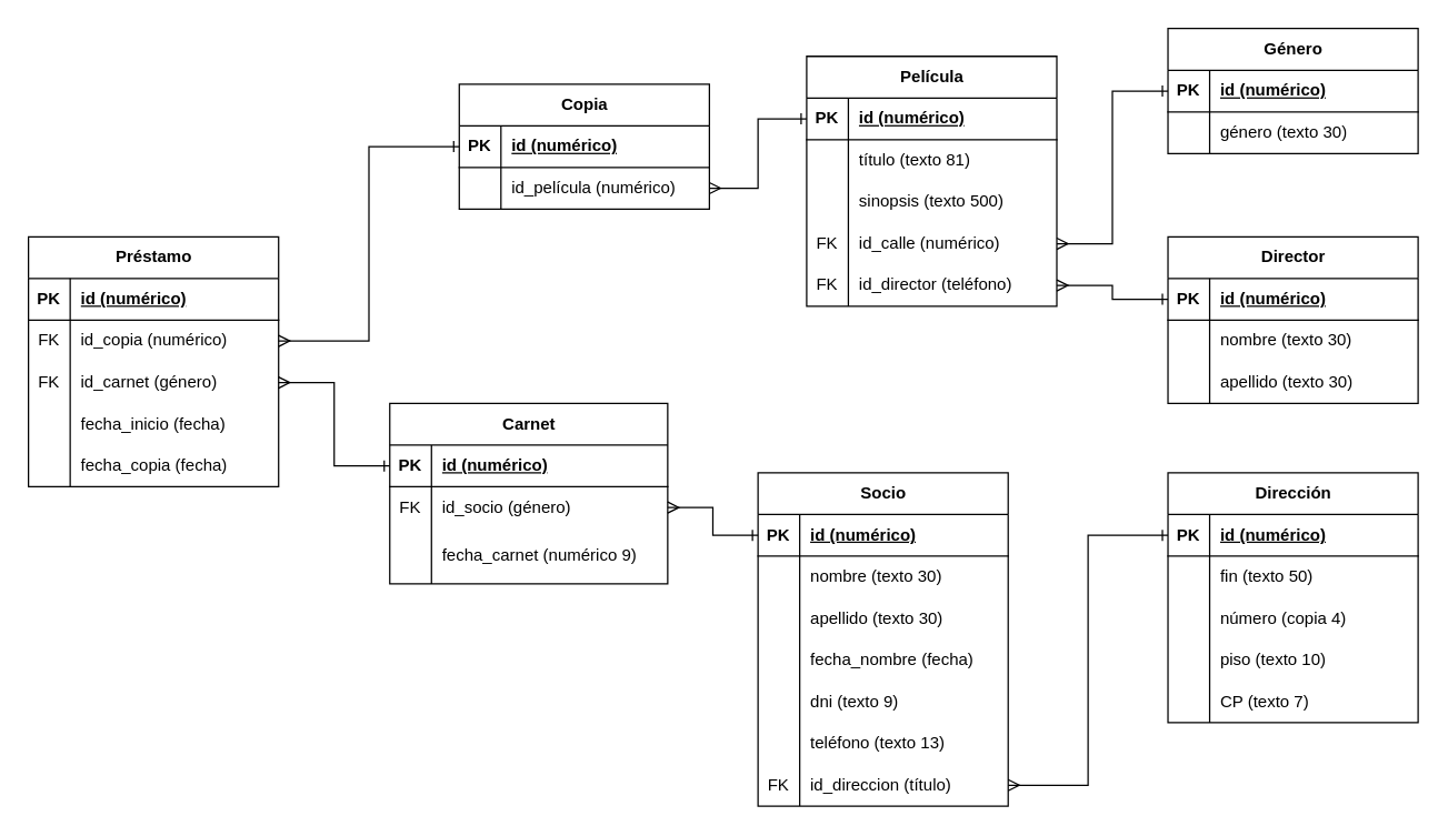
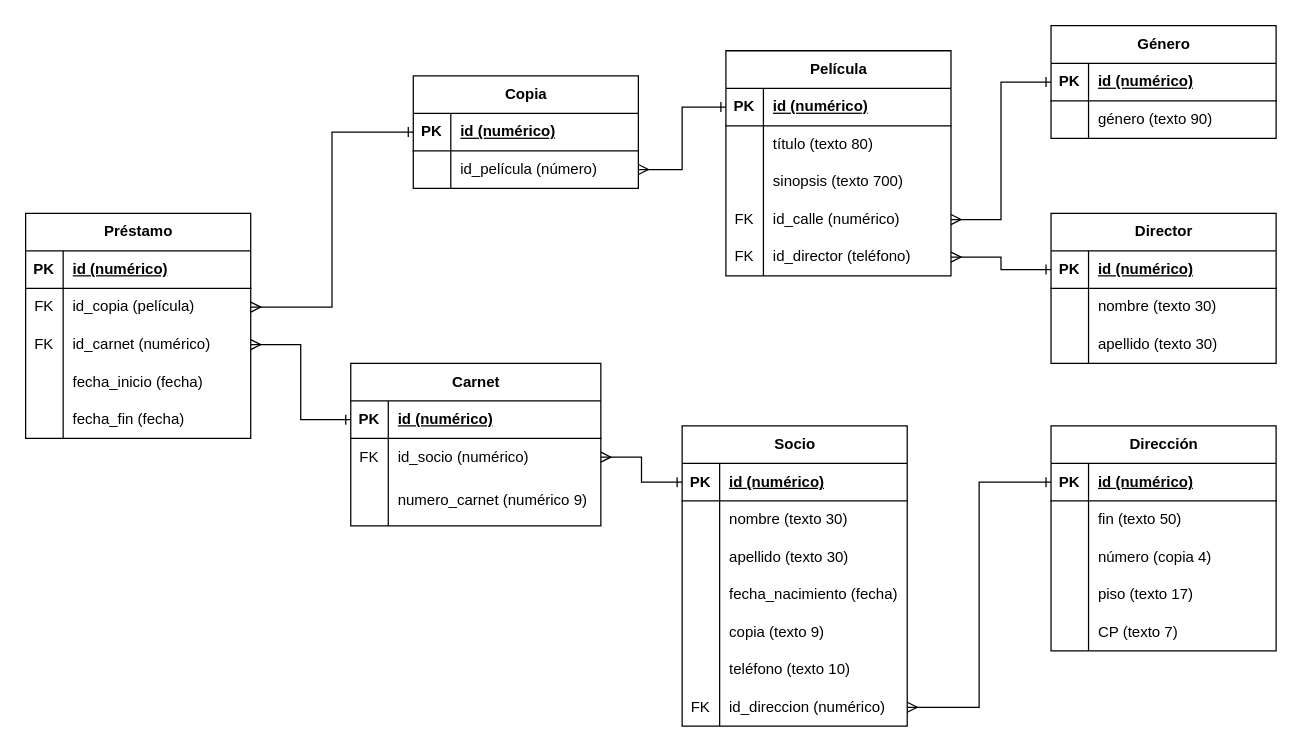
- <mxCell id="56" value="género (texto 30)" style="shape=partialRectangle;connectable=0;fillColor=none;top=0;left=0;bottom=0;right=0;align=left;spacingLeft=6;overflow=hidden;whiteSpace=wrap;html=1;" parent="54" vertex="1"><mxGeometry x="30" width="150" height="30" as="geometry"><mxRectangle width="150" height="30" as="alternateBounds" /></mxGeometry></mxCell>
+ <mxCell id="56" value="género (texto 90)" style="shape=partialRectangle;connectable=0;fillColor=none;top=0;left=0;bottom=0;right=0;align=left;spacingLeft=6;overflow=hidden;whiteSpace=wrap;html=1;" parent="54" vertex="1"><mxGeometry x="30" width="150" height="30" as="geometry"><mxRectangle width="150" height="30" as="alternateBounds" /></mxGeometry></mxCell>
- <mxCell id="30" value="título (texto 81)" style="shape=partialRectangle;connectable=0;fillColor=none;top=0;left=0;bottom=0;right=0;align=left;spacingLeft=6;overflow=hidden;whiteSpace=wrap;html=1;" parent="28" vertex="1"><mxGeometry x="30" width="150" height="30" as="geometry"><mxRectangle width="150" height="30" as="alternateBounds" /></mxGeometry></mxCell>
+ <mxCell id="30" value="título (texto 80)" style="shape=partialRectangle;connectable=0;fillColor=none;top=0;left=0;bottom=0;right=0;align=left;spacingLeft=6;overflow=hidden;whiteSpace=wrap;html=1;" parent="28" vertex="1"><mxGeometry x="30" width="150" height="30" as="geometry"><mxRectangle width="150" height="30" as="alternateBounds" /></mxGeometry></mxCell>
- <mxCell id="65" value="id_película (numérico)" style="shape=partialRectangle;connectable=0;fillColor=none;top=0;left=0;bottom=0;right=0;align=left;spacingLeft=6;overflow=hidden;whiteSpace=wrap;html=1;" parent="63" vertex="1"><mxGeometry x="30" width="150" height="30" as="geometry"><mxRectangle width="150" height="30" as="alternateBounds" /></mxGeometry></mxCell>
+ <mxCell id="65" value="id_película (número)" style="shape=partialRectangle;connectable=0;fillColor=none;top=0;left=0;bottom=0;right=0;align=left;spacingLeft=6;overflow=hidden;whiteSpace=wrap;html=1;" parent="63" vertex="1"><mxGeometry x="30" width="150" height="30" as="geometry"><mxRectangle width="150" height="30" as="alternateBounds" /></mxGeometry></mxCell>
- <mxCell id="33" value="sinopsis (texto 500)" style="shape=partialRectangle;connectable=0;fillColor=none;top=0;left=0;bottom=0;right=0;align=left;spacingLeft=6;overflow=hidden;whiteSpace=wrap;html=1;" parent="31" vertex="1"><mxGeometry x="30" width="150" height="30" as="geometry"><mxRectangle width="150" height="30" as="alternateBounds" /></mxGeometry></mxCell>
+ <mxCell id="33" value="sinopsis (texto 700)" style="shape=partialRectangle;connectable=0;fillColor=none;top=0;left=0;bottom=0;right=0;align=left;spacingLeft=6;overflow=hidden;whiteSpace=wrap;html=1;" parent="31" vertex="1"><mxGeometry x="30" width="150" height="30" as="geometry"><mxRectangle width="150" height="30" as="alternateBounds" /></mxGeometry></mxCell>
- <mxCell id="90" value="id_copia (numérico)" style="shape=partialRectangle;connectable=0;fillColor=none;top=0;left=0;bottom=0;right=0;align=left;spacingLeft=6;overflow=hidden;whiteSpace=wrap;html=1;" parent="88" vertex="1"><mxGeometry x="30" width="150" height="30" as="geometry"><mxRectangle width="150" height="30" as="alternateBounds" /></mxGeometry></mxCell>
+ <mxCell id="90" value="id_copia (película)" style="shape=partialRectangle;connectable=0;fillColor=none;top=0;left=0;bottom=0;right=0;align=left;spacingLeft=6;overflow=hidden;whiteSpace=wrap;html=1;" parent="88" vertex="1"><mxGeometry x="30" width="150" height="30" as="geometry"><mxRectangle width="150" height="30" as="alternateBounds" /></mxGeometry></mxCell>
- <mxCell id="93" value="id_carnet (género)" style="shape=partialRectangle;connectable=0;fillColor=none;top=0;left=0;bottom=0;right=0;align=left;spacingLeft=6;overflow=hidden;whiteSpace=wrap;html=1;" parent="91" vertex="1"><mxGeometry x="30" width="150" height="30" as="geometry"><mxRectangle width="150" height="30" as="alternateBounds" /></mxGeometry></mxCell>
+ <mxCell id="93" value="id_carnet (numérico)" style="shape=partialRectangle;connectable=0;fillColor=none;top=0;left=0;bottom=0;right=0;align=left;spacingLeft=6;overflow=hidden;whiteSpace=wrap;html=1;" parent="91" vertex="1"><mxGeometry x="30" width="150" height="30" as="geometry"><mxRectangle width="150" height="30" as="alternateBounds" /></mxGeometry></mxCell>
- <mxCell id="99" value="fecha_copia (fecha)" style="shape=partialRectangle;connectable=0;fillColor=none;top=0;left=0;bottom=0;right=0;align=left;spacingLeft=6;overflow=hidden;whiteSpace=wrap;html=1;" parent="97" vertex="1"><mxGeometry x="30" width="150" height="30" as="geometry"><mxRectangle width="150" height="30" as="alternateBounds" /></mxGeometry></mxCell>
+ <mxCell id="99" value="fecha_fin (fecha)" style="shape=partialRectangle;connectable=0;fillColor=none;top=0;left=0;bottom=0;right=0;align=left;spacingLeft=6;overflow=hidden;whiteSpace=wrap;html=1;" parent="97" vertex="1"><mxGeometry x="30" width="150" height="30" as="geometry"><mxRectangle width="150" height="30" as="alternateBounds" /></mxGeometry></mxCell>
- <mxCell id="107" value="id_socio (género)" style="shape=partialRectangle;connectable=0;fillColor=none;top=0;left=0;bottom=0;right=0;align=left;spacingLeft=6;overflow=hidden;whiteSpace=wrap;html=1;" parent="105" vertex="1"><mxGeometry x="30" width="170" height="30" as="geometry"><mxRectangle width="170" height="30" as="alternateBounds" /></mxGeometry></mxCell>
+ <mxCell id="107" value="id_socio (numérico)" style="shape=partialRectangle;connectable=0;fillColor=none;top=0;left=0;bottom=0;right=0;align=left;spacingLeft=6;overflow=hidden;whiteSpace=wrap;html=1;" parent="105" vertex="1"><mxGeometry x="30" width="170" height="30" as="geometry"><mxRectangle width="170" height="30" as="alternateBounds" /></mxGeometry></mxCell>
- <mxCell id="110" value="fecha_carnet (numérico 9)" style="shape=partialRectangle;connectable=0;fillColor=none;top=0;left=0;bottom=0;right=0;align=left;spacingLeft=6;overflow=hidden;whiteSpace=wrap;html=1;" parent="108" vertex="1"><mxGeometry x="30" width="170" height="40" as="geometry"><mxRectangle width="170" height="40" as="alternateBounds" /></mxGeometry></mxCell>
+ <mxCell id="110" value="numero_carnet (numérico 9)" style="shape=partialRectangle;connectable=0;fillColor=none;top=0;left=0;bottom=0;right=0;align=left;spacingLeft=6;overflow=hidden;whiteSpace=wrap;html=1;" parent="108" vertex="1"><mxGeometry x="30" width="170" height="40" as="geometry"><mxRectangle width="170" height="40" as="alternateBounds" /></mxGeometry></mxCell>
- <mxCell id="14" value="fecha_nombre (fecha)" style="shape=partialRectangle;connectable=0;fillColor=none;top=0;left=0;bottom=0;right=0;align=left;spacingLeft=6;overflow=hidden;whiteSpace=wrap;html=1;" parent="12" vertex="1"><mxGeometry x="30" width="150" height="30" as="geometry"><mxRectangle width="150" height="30" as="alternateBounds" /></mxGeometry></mxCell>
+ <mxCell id="14" value="fecha_nacimiento (fecha)" style="shape=partialRectangle;connectable=0;fillColor=none;top=0;left=0;bottom=0;right=0;align=left;spacingLeft=6;overflow=hidden;whiteSpace=wrap;html=1;" parent="12" vertex="1"><mxGeometry x="30" width="150" height="30" as="geometry"><mxRectangle width="150" height="30" as="alternateBounds" /></mxGeometry></mxCell>
- <mxCell id="79" value="piso (texto 10)" style="shape=partialRectangle;connectable=0;fillColor=none;top=0;left=0;bottom=0;right=0;align=left;spacingLeft=6;overflow=hidden;whiteSpace=wrap;html=1;" parent="77" vertex="1"><mxGeometry x="30" width="150" height="30" as="geometry"><mxRectangle width="150" height="30" as="alternateBounds" /></mxGeometry></mxCell>
+ <mxCell id="79" value="piso (texto 17)" style="shape=partialRectangle;connectable=0;fillColor=none;top=0;left=0;bottom=0;right=0;align=left;spacingLeft=6;overflow=hidden;whiteSpace=wrap;html=1;" parent="77" vertex="1"><mxGeometry x="30" width="150" height="30" as="geometry"><mxRectangle width="150" height="30" as="alternateBounds" /></mxGeometry></mxCell>
- <mxCell id="17" value="dni (texto 9)" style="shape=partialRectangle;connectable=0;fillColor=none;top=0;left=0;bottom=0;right=0;align=left;spacingLeft=6;overflow=hidden;whiteSpace=wrap;html=1;" parent="15" vertex="1"><mxGeometry x="30" width="150" height="30" as="geometry"><mxRectangle width="150" height="30" as="alternateBounds" /></mxGeometry></mxCell>
+ <mxCell id="17" value="copia (texto 9)" style="shape=partialRectangle;connectable=0;fillColor=none;top=0;left=0;bottom=0;right=0;align=left;spacingLeft=6;overflow=hidden;whiteSpace=wrap;html=1;" parent="15" vertex="1"><mxGeometry x="30" width="150" height="30" as="geometry"><mxRectangle width="150" height="30" as="alternateBounds" /></mxGeometry></mxCell>
- <mxCell id="20" value="teléfono (texto 13)" style="shape=partialRectangle;connectable=0;fillColor=none;top=0;left=0;bottom=0;right=0;align=left;spacingLeft=6;overflow=hidden;whiteSpace=wrap;html=1;" parent="18" vertex="1"><mxGeometry x="30" width="150" height="30" as="geometry"><mxRectangle width="150" height="30" as="alternateBounds" /></mxGeometry></mxCell>
+ <mxCell id="20" value="teléfono (texto 10)" style="shape=partialRectangle;connectable=0;fillColor=none;top=0;left=0;bottom=0;right=0;align=left;spacingLeft=6;overflow=hidden;whiteSpace=wrap;html=1;" parent="18" vertex="1"><mxGeometry x="30" width="150" height="30" as="geometry"><mxRectangle width="150" height="30" as="alternateBounds" /></mxGeometry></mxCell>
- <mxCell id="23" value="id_direccion (título)" style="shape=partialRectangle;connectable=0;fillColor=none;top=0;left=0;bottom=0;right=0;align=left;spacingLeft=6;overflow=hidden;whiteSpace=wrap;html=1;" parent="21" vertex="1"><mxGeometry x="30" width="150" height="30" as="geometry"><mxRectangle width="150" height="30" as="alternateBounds" /></mxGeometry></mxCell>
+ <mxCell id="23" value="id_direccion (numérico)" style="shape=partialRectangle;connectable=0;fillColor=none;top=0;left=0;bottom=0;right=0;align=left;spacingLeft=6;overflow=hidden;whiteSpace=wrap;html=1;" parent="21" vertex="1"><mxGeometry x="30" width="150" height="30" as="geometry"><mxRectangle width="150" height="30" as="alternateBounds" /></mxGeometry></mxCell>
